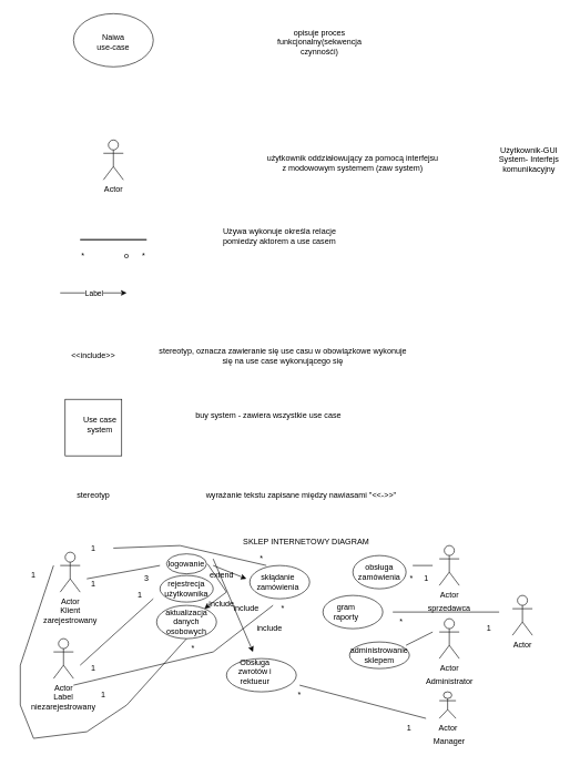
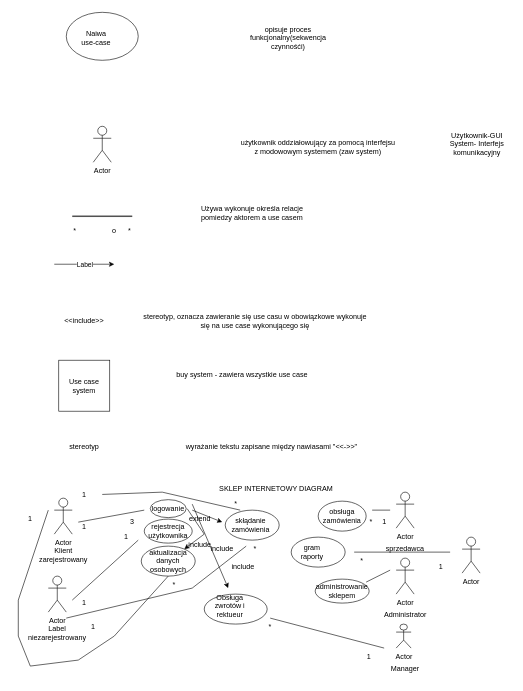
- <mxCell id="4" value="Naiwa use-case" style="text;html=1;strokeColor=none;fillColor=none;align=center;verticalAlign=middle;whiteSpace=wrap;rounded=0;" vertex="1" parent="1"><mxGeometry x="140" y="47.5" width="60" height="30" as="geometry" /></mxCell>
+ <mxCell id="4" value="Naiwa use-case" style="text;html=1;strokeColor=none;fillColor=none;align=center;verticalAlign=middle;whiteSpace=wrap;rounded=0;" vertex="1" parent="1"><mxGeometry x="130" y="47.5" width="60" height="30" as="geometry" /></mxCell>
- <mxCell id="17" value="Use case system" style="text;html=1;strokeColor=none;fillColor=none;align=center;verticalAlign=middle;whiteSpace=wrap;rounded=0;" vertex="1" parent="1"><mxGeometry x="120" y="622.5" width="60" height="30" as="geometry" /></mxCell>
+ <mxCell id="17" value="Use case system" style="text;html=1;strokeColor=none;fillColor=none;align=center;verticalAlign=middle;whiteSpace=wrap;rounded=0;" vertex="1" parent="1"><mxGeometry x="110" y="627.5" width="60" height="30" as="geometry" /></mxCell>
